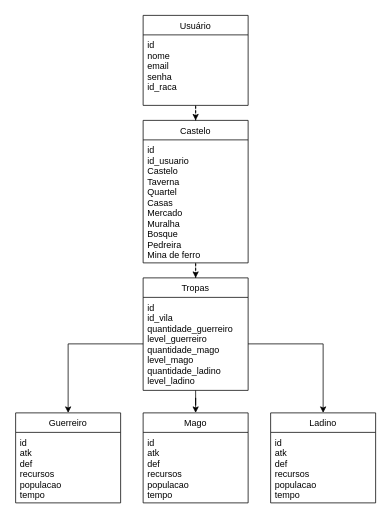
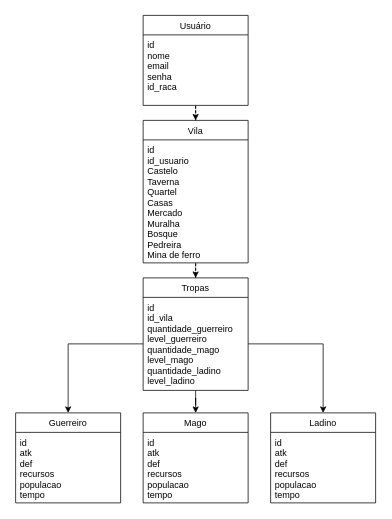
- <mxCell id="6" value="Castelo" style="swimlane;fontStyle=0;childLayout=stackLayout;horizontal=1;startSize=26;fillColor=none;horizontalStack=0;resizeParent=1;resizeParentMax=0;resizeLast=0;collapsible=1;marginBottom=0;" vertex="1" parent="1"><mxGeometry x="190" y="160" width="140" height="190" as="geometry" /></mxCell>
+ <mxCell id="6" value="Vila" style="swimlane;fontStyle=0;childLayout=stackLayout;horizontal=1;startSize=26;fillColor=none;horizontalStack=0;resizeParent=1;resizeParentMax=0;resizeLast=0;collapsible=1;marginBottom=0;" vertex="1" parent="1"><mxGeometry x="190" y="160" width="140" height="190" as="geometry" /></mxCell>
